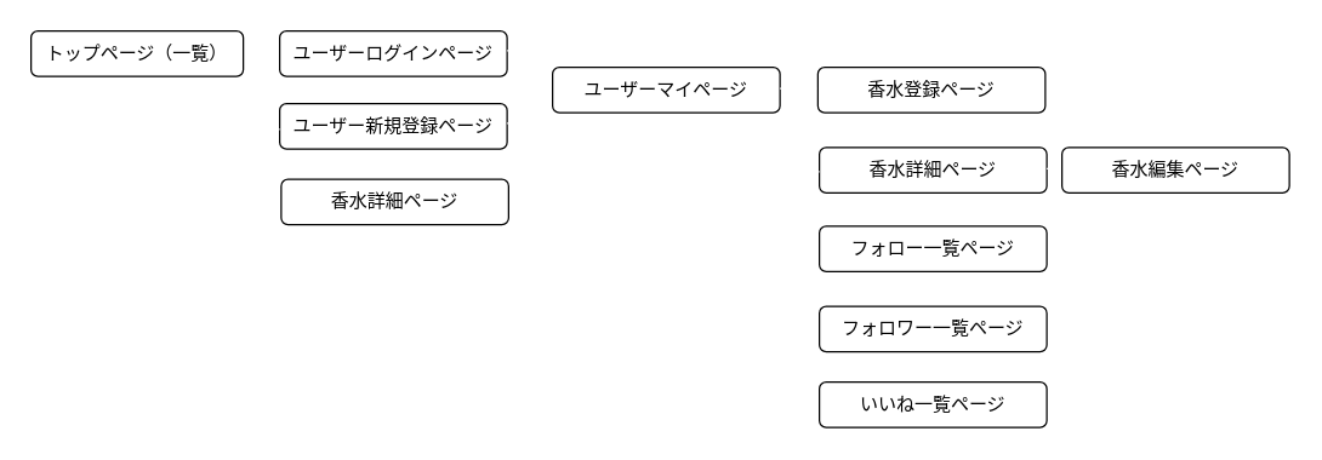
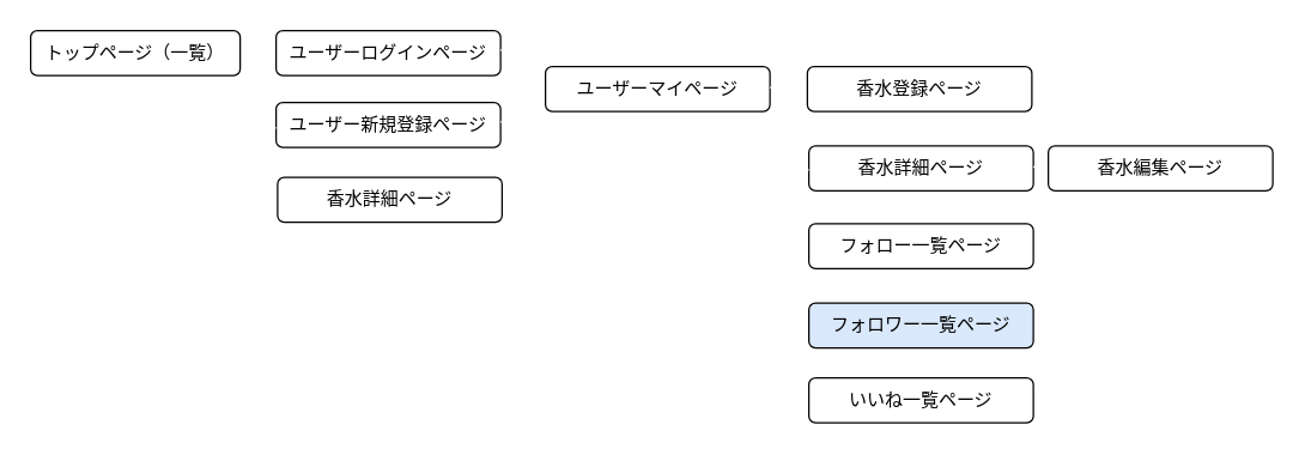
- <mxCell id="18" value="フォロワー一覧ページ" style="rounded=1;whiteSpace=wrap;html=1;" vertex="1" parent="1"><mxGeometry x="540" y="202" width="150" height="30" as="geometry" /></mxCell>
+ <mxCell id="18" value="フォロワー一覧ページ" style="rounded=1;whiteSpace=wrap;html=1;fillColor=#dae8fc;" vertex="1" parent="1"><mxGeometry x="540" y="202" width="150" height="30" as="geometry" /></mxCell>
